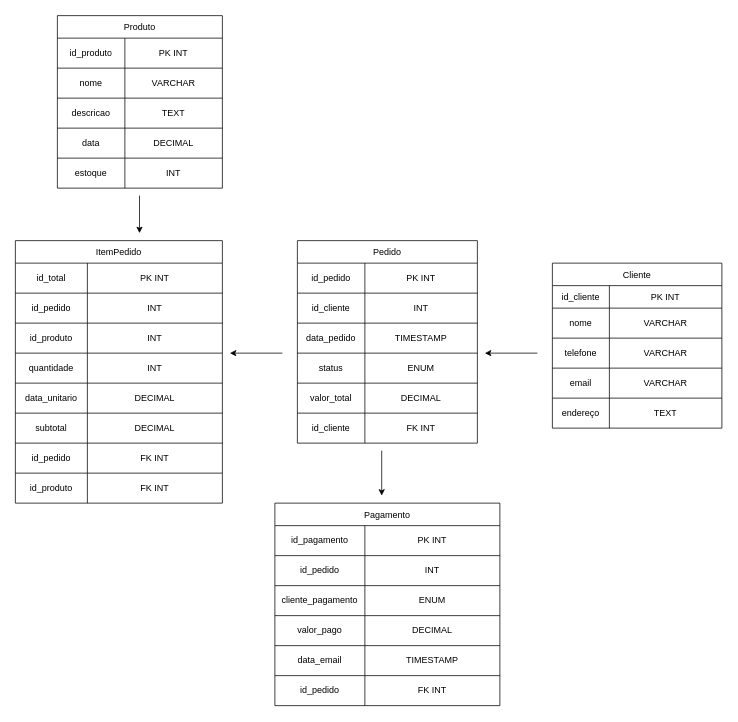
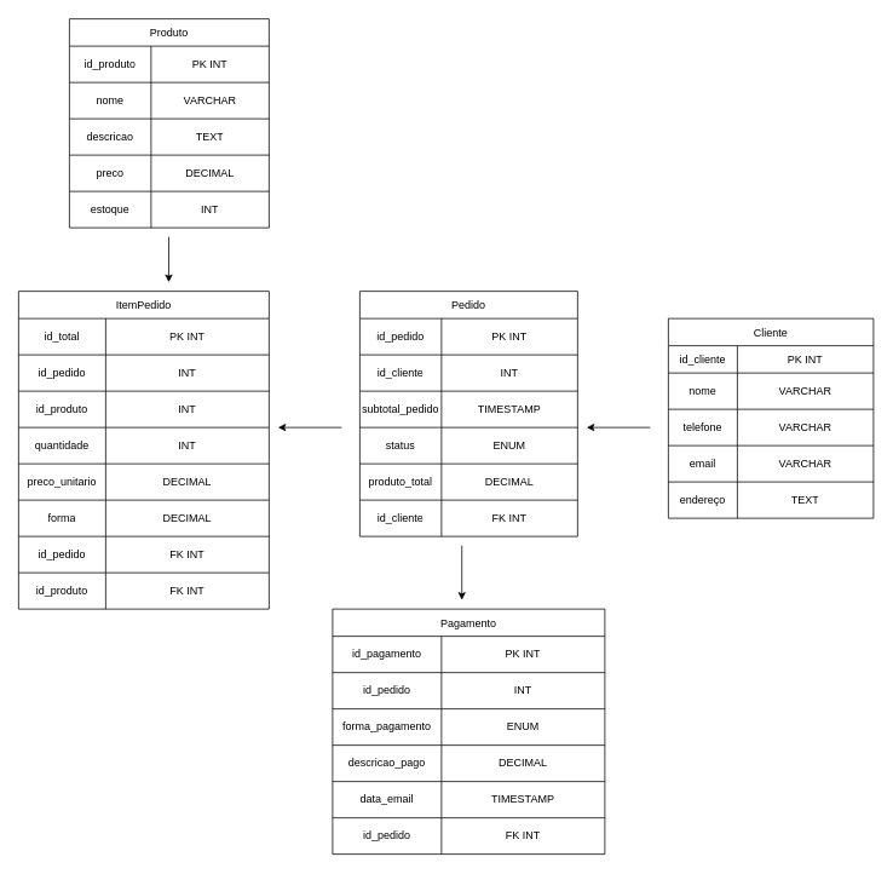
- <mxCell id="29" value="data" style="shape=partialRectangle;html=1;whiteSpace=wrap;connectable=0;strokeColor=inherit;overflow=hidden;fillColor=none;top=0;left=0;bottom=0;right=0;pointerEvents=1;" vertex="1" parent="28"><mxGeometry width="90" height="40" as="geometry"><mxRectangle width="90" height="40" as="alternateBounds" /></mxGeometry></mxCell>
+ <mxCell id="29" value="preco" style="shape=partialRectangle;html=1;whiteSpace=wrap;connectable=0;strokeColor=inherit;overflow=hidden;fillColor=none;top=0;left=0;bottom=0;right=0;pointerEvents=1;" vertex="1" parent="28"><mxGeometry width="90" height="40" as="geometry"><mxRectangle width="90" height="40" as="alternateBounds" /></mxGeometry></mxCell>
- <mxCell id="42" value="data_pedido" style="shape=partialRectangle;html=1;whiteSpace=wrap;connectable=0;strokeColor=inherit;overflow=hidden;fillColor=none;top=0;left=0;bottom=0;right=0;pointerEvents=1;" vertex="1" parent="41"><mxGeometry width="90" height="40" as="geometry"><mxRectangle width="90" height="40" as="alternateBounds" /></mxGeometry></mxCell>
+ <mxCell id="42" value="subtotal_pedido" style="shape=partialRectangle;html=1;whiteSpace=wrap;connectable=0;strokeColor=inherit;overflow=hidden;fillColor=none;top=0;left=0;bottom=0;right=0;pointerEvents=1;" vertex="1" parent="41"><mxGeometry width="90" height="40" as="geometry"><mxRectangle width="90" height="40" as="alternateBounds" /></mxGeometry></mxCell>
- <mxCell id="67" value="data_unitario" style="shape=partialRectangle;html=1;whiteSpace=wrap;connectable=0;strokeColor=inherit;overflow=hidden;fillColor=none;top=0;left=0;bottom=0;right=0;pointerEvents=1;" vertex="1" parent="66"><mxGeometry width="96" height="40" as="geometry"><mxRectangle width="96" height="40" as="alternateBounds" /></mxGeometry></mxCell>
+ <mxCell id="67" value="preco_unitario" style="shape=partialRectangle;html=1;whiteSpace=wrap;connectable=0;strokeColor=inherit;overflow=hidden;fillColor=none;top=0;left=0;bottom=0;right=0;pointerEvents=1;" vertex="1" parent="66"><mxGeometry width="96" height="40" as="geometry"><mxRectangle width="96" height="40" as="alternateBounds" /></mxGeometry></mxCell>
- <mxCell id="48" value="valor_total" style="shape=partialRectangle;html=1;whiteSpace=wrap;connectable=0;strokeColor=inherit;overflow=hidden;fillColor=none;top=0;left=0;bottom=0;right=0;pointerEvents=1;" vertex="1" parent="47"><mxGeometry width="90" height="40" as="geometry"><mxRectangle width="90" height="40" as="alternateBounds" /></mxGeometry></mxCell>
+ <mxCell id="48" value="produto_total" style="shape=partialRectangle;html=1;whiteSpace=wrap;connectable=0;strokeColor=inherit;overflow=hidden;fillColor=none;top=0;left=0;bottom=0;right=0;pointerEvents=1;" vertex="1" parent="47"><mxGeometry width="90" height="40" as="geometry"><mxRectangle width="90" height="40" as="alternateBounds" /></mxGeometry></mxCell>
- <mxCell id="70" value="subtotal" style="shape=partialRectangle;html=1;whiteSpace=wrap;connectable=0;strokeColor=inherit;overflow=hidden;fillColor=none;top=0;left=0;bottom=0;right=0;pointerEvents=1;" vertex="1" parent="69"><mxGeometry width="96" height="40" as="geometry"><mxRectangle width="96" height="40" as="alternateBounds" /></mxGeometry></mxCell>
+ <mxCell id="70" value="forma" style="shape=partialRectangle;html=1;whiteSpace=wrap;connectable=0;strokeColor=inherit;overflow=hidden;fillColor=none;top=0;left=0;bottom=0;right=0;pointerEvents=1;" vertex="1" parent="69"><mxGeometry width="96" height="40" as="geometry"><mxRectangle width="96" height="40" as="alternateBounds" /></mxGeometry></mxCell>
- <mxCell id="86" value="cliente_pagamento" style="shape=partialRectangle;html=1;whiteSpace=wrap;connectable=0;strokeColor=inherit;overflow=hidden;fillColor=none;top=0;left=0;bottom=0;right=0;pointerEvents=1;" vertex="1" parent="85"><mxGeometry width="120" height="40" as="geometry"><mxRectangle width="120" height="40" as="alternateBounds" /></mxGeometry></mxCell>
+ <mxCell id="86" value="forma_pagamento" style="shape=partialRectangle;html=1;whiteSpace=wrap;connectable=0;strokeColor=inherit;overflow=hidden;fillColor=none;top=0;left=0;bottom=0;right=0;pointerEvents=1;" vertex="1" parent="85"><mxGeometry width="120" height="40" as="geometry"><mxRectangle width="120" height="40" as="alternateBounds" /></mxGeometry></mxCell>
- <mxCell id="89" value="valor_pago" style="shape=partialRectangle;html=1;whiteSpace=wrap;connectable=0;strokeColor=inherit;overflow=hidden;fillColor=none;top=0;left=0;bottom=0;right=0;pointerEvents=1;" vertex="1" parent="88"><mxGeometry width="120" height="40" as="geometry"><mxRectangle width="120" height="40" as="alternateBounds" /></mxGeometry></mxCell>
+ <mxCell id="89" value="descricao_pago" style="shape=partialRectangle;html=1;whiteSpace=wrap;connectable=0;strokeColor=inherit;overflow=hidden;fillColor=none;top=0;left=0;bottom=0;right=0;pointerEvents=1;" vertex="1" parent="88"><mxGeometry width="120" height="40" as="geometry"><mxRectangle width="120" height="40" as="alternateBounds" /></mxGeometry></mxCell>
